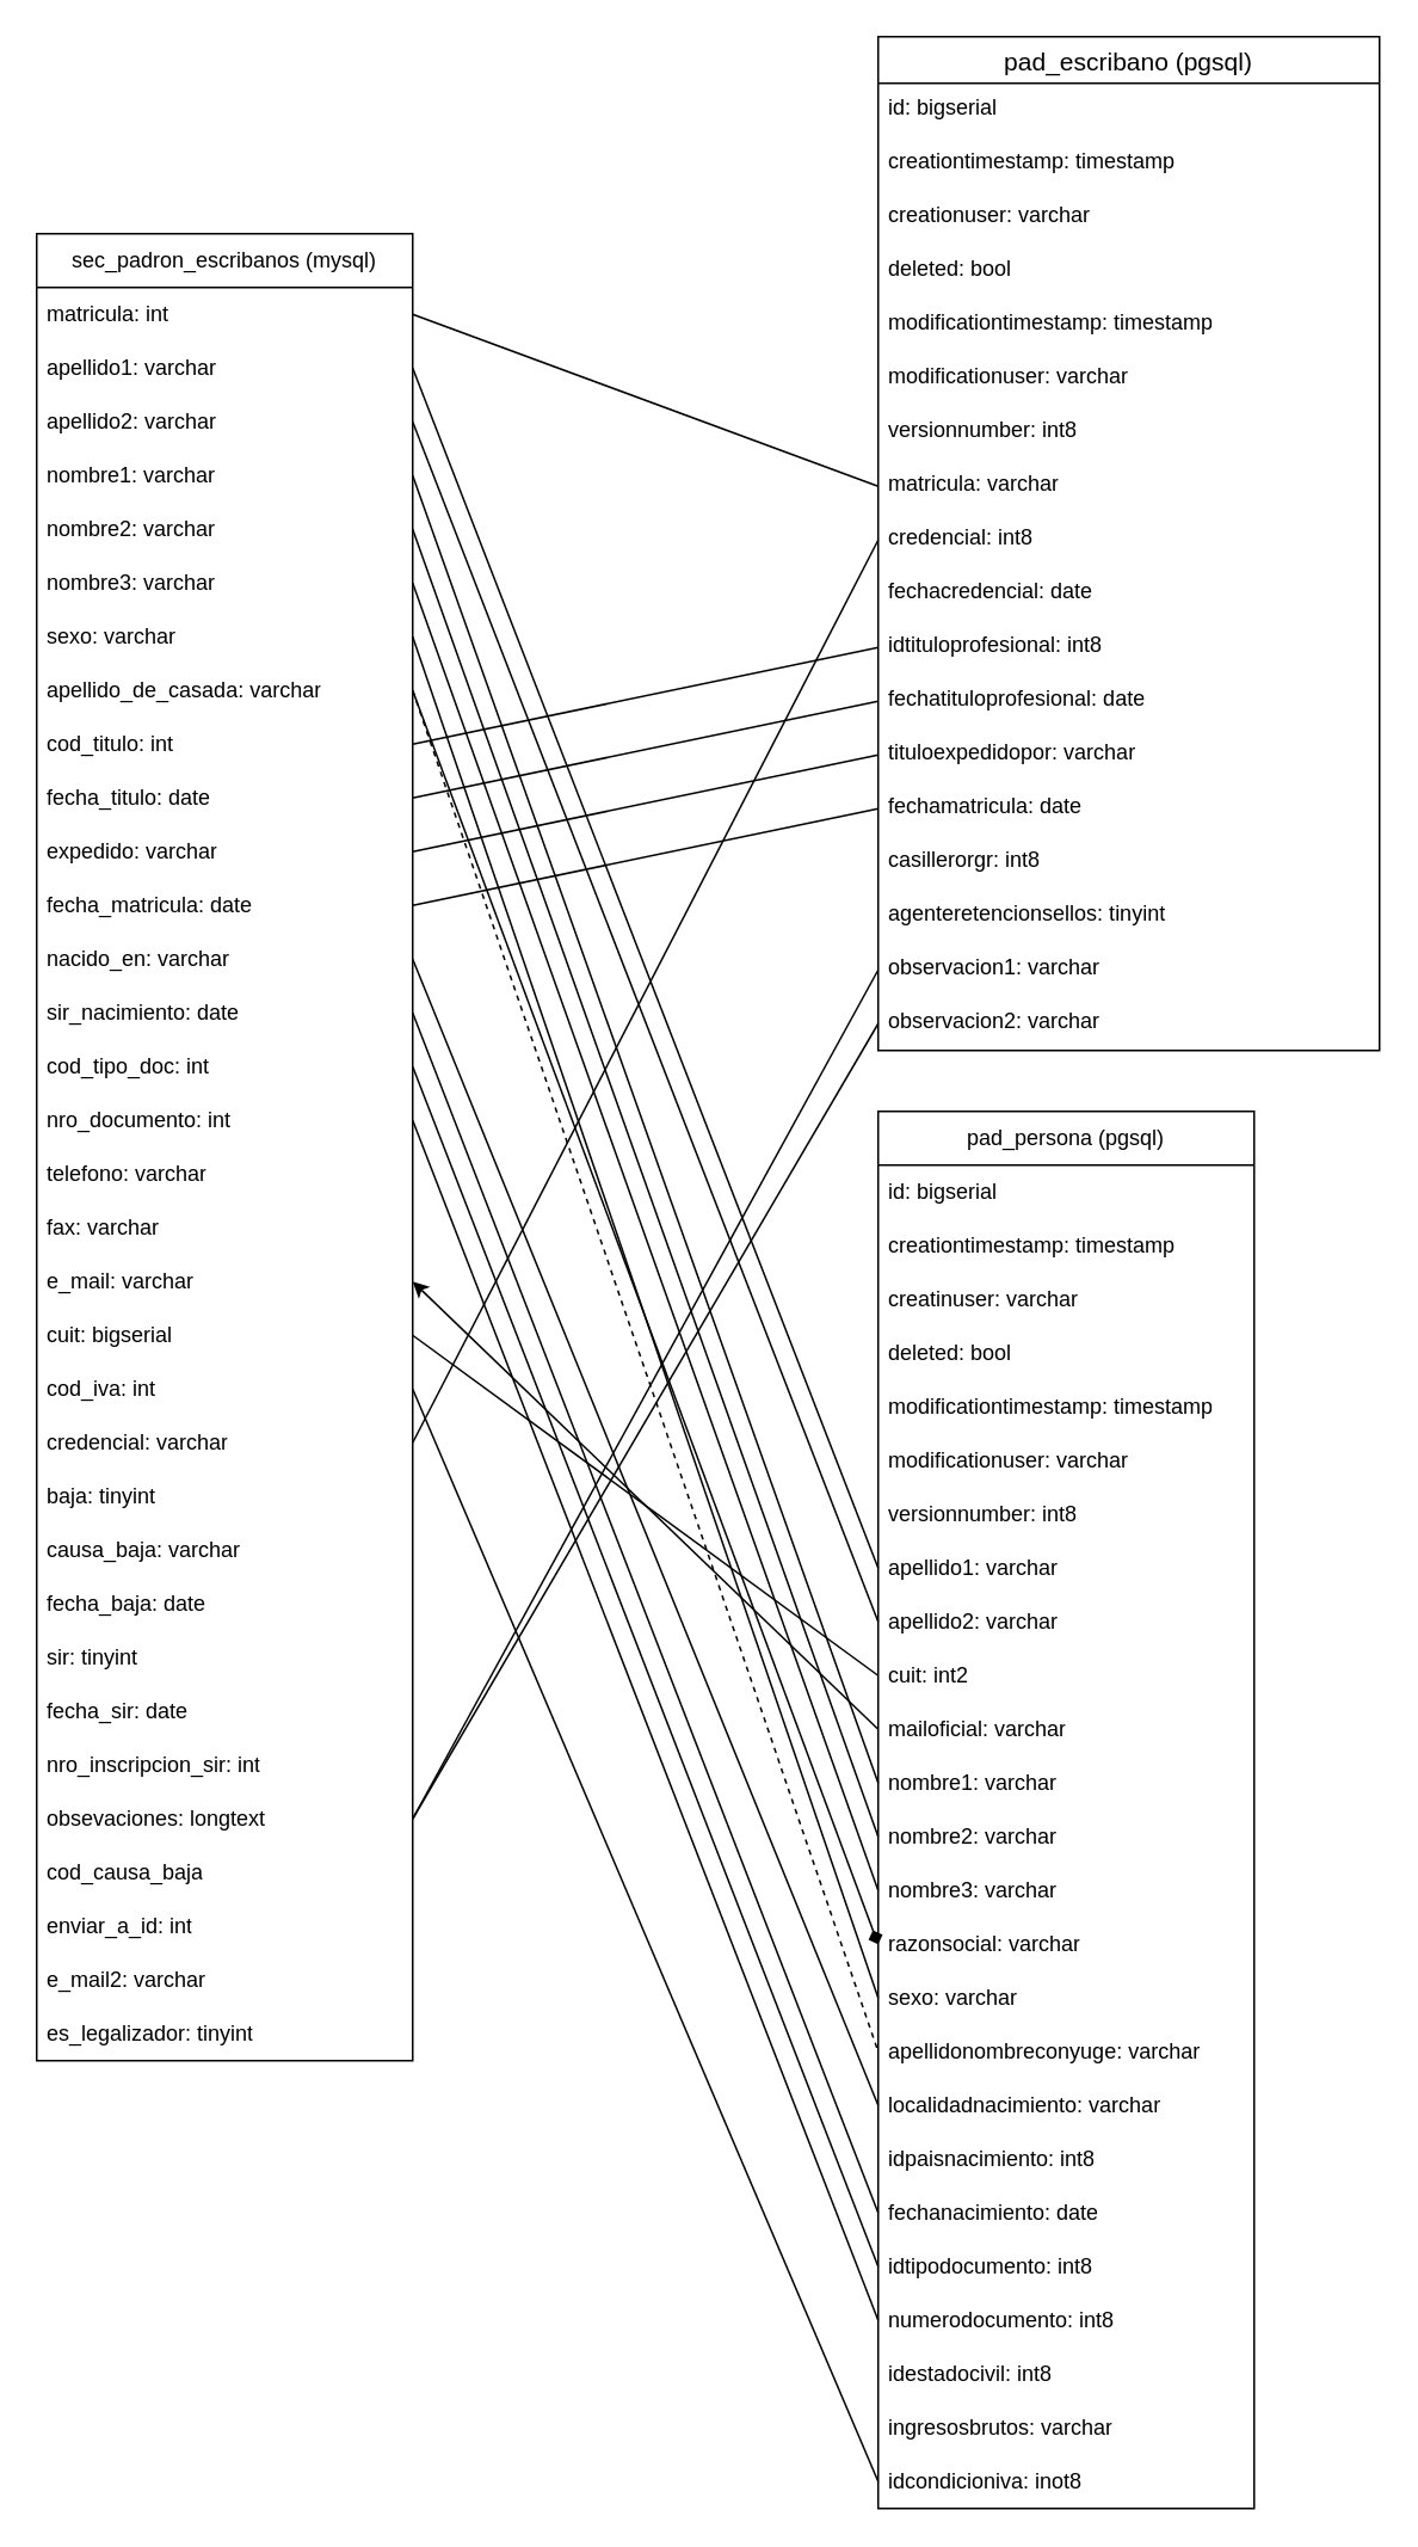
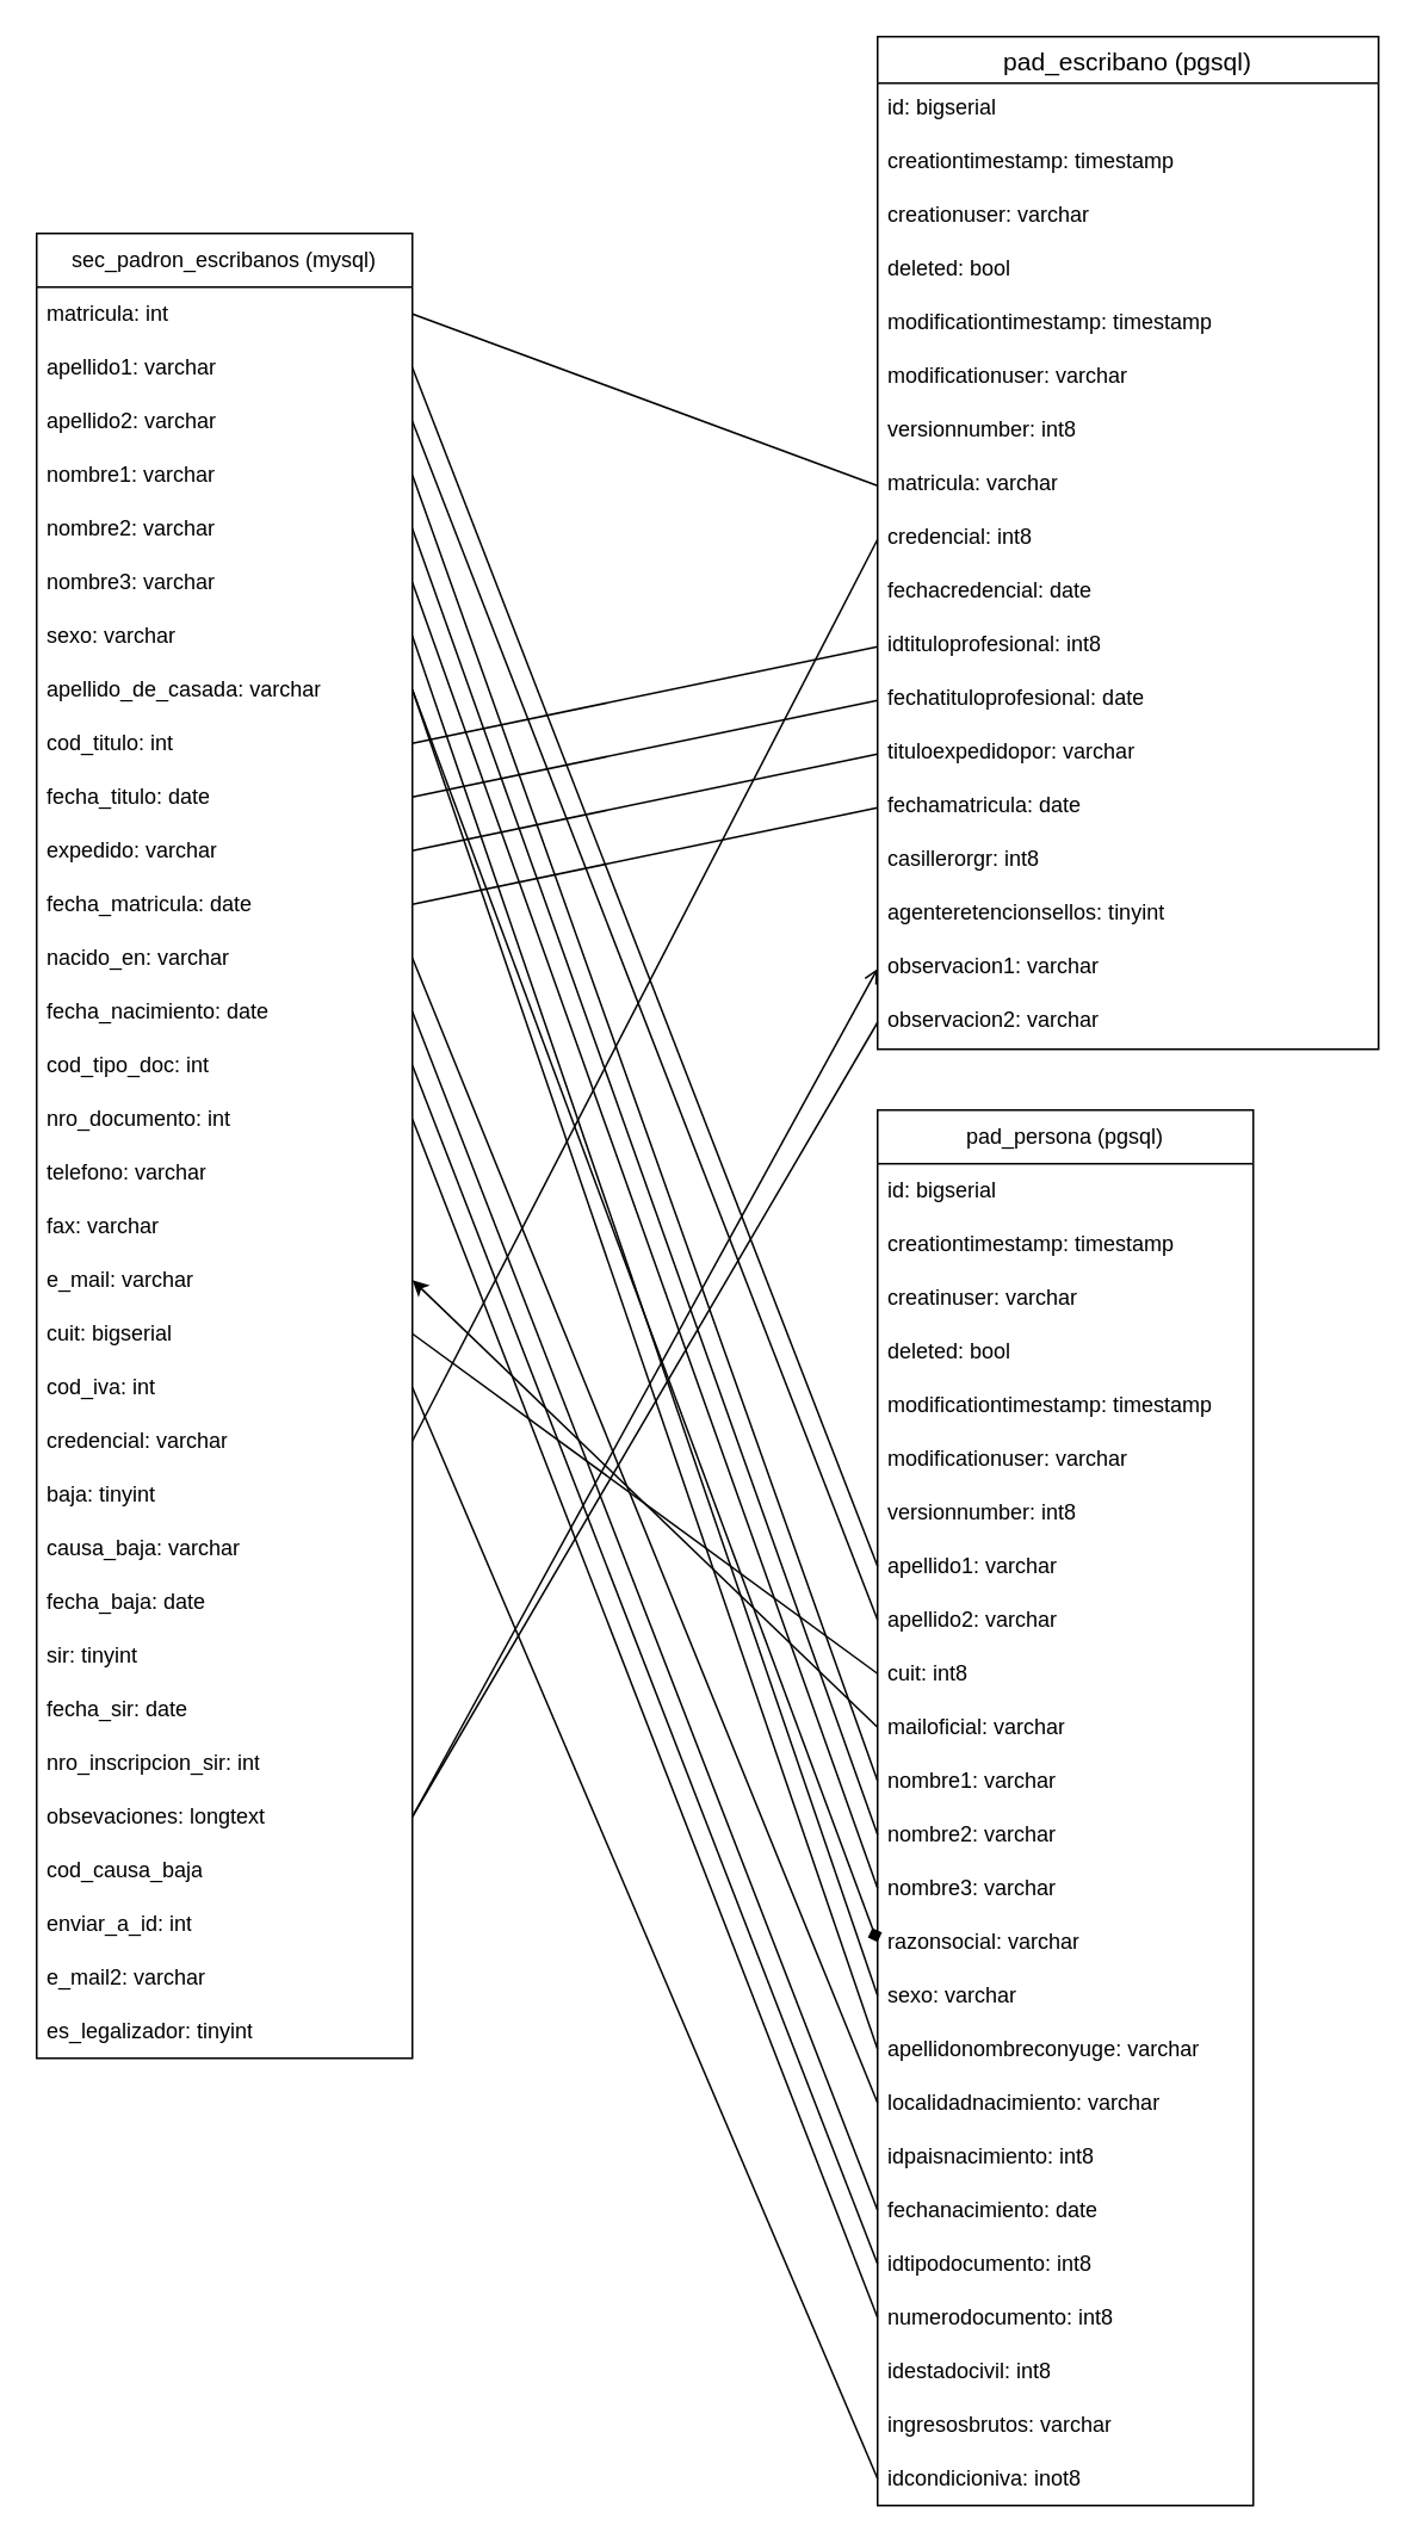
- <mxCell id="97" value="" style="endArrow=none;html=1;rounded=0;exitX=1;exitY=0.5;exitDx=0;exitDy=0;entryX=0;entryY=0.5;entryDx=0;entryDy=0;" edge="1" parent="1" source="50" target="19"><mxGeometry width="50" height="50" relative="1" as="geometry"><mxPoint x="400" y="1020" as="sourcePoint" /><mxPoint x="470" y="650" as="targetPoint" /></mxGeometry></mxCell>
+ <mxCell id="97" value="" style="endArrow=open;html=1;rounded=0;exitX=1;exitY=0.5;exitDx=0;exitDy=0;entryX=0;entryY=0.5;entryDx=0;entryDy=0;" edge="1" parent="1" source="50" target="19"><mxGeometry width="50" height="50" relative="1" as="geometry"><mxPoint x="400" y="1020" as="sourcePoint" /><mxPoint x="470" y="650" as="targetPoint" /></mxGeometry></mxCell>
- <mxCell id="35" value="sir_nacimiento: date" style="text;strokeColor=none;fillColor=none;align=left;verticalAlign=middle;spacingLeft=4;spacingRight=4;overflow=hidden;points=[[0,0.5],[1,0.5]];portConstraint=eastwest;rotatable=0;whiteSpace=wrap;html=1;" vertex="1" parent="21"><mxGeometry y="420" width="210" height="30" as="geometry" /></mxCell>
+ <mxCell id="35" value="fecha_nacimiento: date" style="text;strokeColor=none;fillColor=none;align=left;verticalAlign=middle;spacingLeft=4;spacingRight=4;overflow=hidden;points=[[0,0.5],[1,0.5]];portConstraint=eastwest;rotatable=0;whiteSpace=wrap;html=1;" vertex="1" parent="21"><mxGeometry y="420" width="210" height="30" as="geometry" /></mxCell>
- <mxCell id="90" value="" style="endArrow=none;html=1;rounded=0;exitX=1;exitY=0.5;exitDx=0;exitDy=0;entryX=0;entryY=0.5;entryDx=0;entryDy=0;dashed=1;" edge="1" parent="1" source="29" target="73"><mxGeometry width="50" height="50" relative="1" as="geometry"><mxPoint x="400" y="660" as="sourcePoint" /><mxPoint x="340" y="900" as="targetPoint" /></mxGeometry></mxCell>
+ <mxCell id="90" value="" style="endArrow=none;html=1;rounded=0;exitX=1;exitY=0.5;exitDx=0;exitDy=0;entryX=0;entryY=0.5;entryDx=0;entryDy=0;" edge="1" parent="1" source="29" target="73"><mxGeometry width="50" height="50" relative="1" as="geometry"><mxPoint x="400" y="660" as="sourcePoint" /><mxPoint x="340" y="900" as="targetPoint" /></mxGeometry></mxCell>
- <mxCell id="66" value="cuit: int2" style="text;strokeColor=none;fillColor=none;align=left;verticalAlign=middle;spacingLeft=4;spacingRight=4;overflow=hidden;points=[[0,0.5],[1,0.5]];portConstraint=eastwest;rotatable=0;whiteSpace=wrap;html=1;" vertex="1" parent="56"><mxGeometry y="300" width="210" height="30" as="geometry" /></mxCell>
+ <mxCell id="66" value="cuit: int8" style="text;strokeColor=none;fillColor=none;align=left;verticalAlign=middle;spacingLeft=4;spacingRight=4;overflow=hidden;points=[[0,0.5],[1,0.5]];portConstraint=eastwest;rotatable=0;whiteSpace=wrap;html=1;" vertex="1" parent="56"><mxGeometry y="300" width="210" height="30" as="geometry" /></mxCell>
